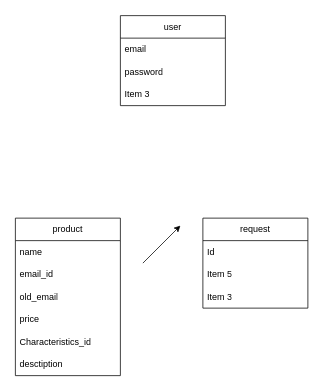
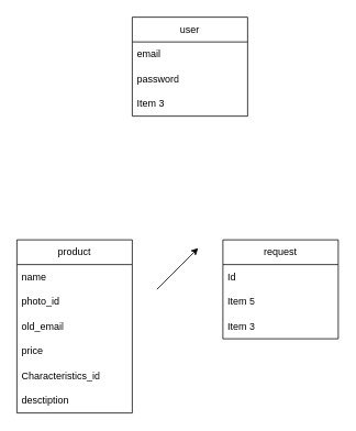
- <mxCell id="4" value="email_id" style="text;strokeColor=none;fillColor=none;align=left;verticalAlign=middle;spacingLeft=4;spacingRight=4;overflow=hidden;points=[[0,0.5],[1,0.5]];portConstraint=eastwest;rotatable=0;whiteSpace=wrap;html=1;" parent="2" vertex="1"><mxGeometry y="60" width="140" height="30" as="geometry" /></mxCell>
+ <mxCell id="4" value="photo_id" style="text;strokeColor=none;fillColor=none;align=left;verticalAlign=middle;spacingLeft=4;spacingRight=4;overflow=hidden;points=[[0,0.5],[1,0.5]];portConstraint=eastwest;rotatable=0;whiteSpace=wrap;html=1;" parent="2" vertex="1"><mxGeometry y="60" width="140" height="30" as="geometry" /></mxCell>
